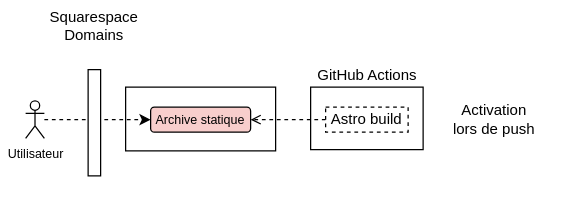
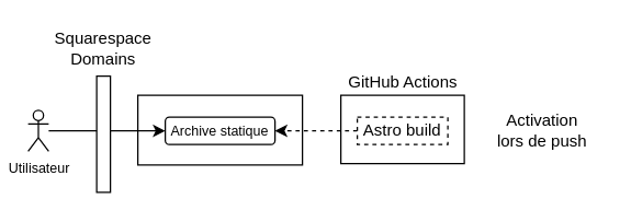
- <mxCell id="9" value="Squarespace&lt;div&gt;Domains&lt;/div&gt;" style="text;html=1;align=center;verticalAlign=middle;whiteSpace=wrap;rounded=0;" parent="1" vertex="1"><mxGeometry x="35" y="5" width="80" height="30" as="geometry" /></mxCell>
+ <mxCell id="9" value="Squarespace&lt;div&gt;Domains&lt;/div&gt;" style="text;html=1;align=center;verticalAlign=middle;whiteSpace=wrap;rounded=0;" parent="1" vertex="1"><mxGeometry x="35" y="20" width="80" height="30" as="geometry" /></mxCell>
- <mxCell id="5" style="edgeStyle=orthogonalEdgeStyle;rounded=0;orthogonalLoop=1;jettySize=auto;html=1;entryX=0;entryY=0.5;entryDx=0;entryDy=0;dashed=1;" parent="1" source="6" target="4" edge="1"><mxGeometry relative="1" as="geometry" /></mxCell>
+ <mxCell id="5" style="edgeStyle=orthogonalEdgeStyle;rounded=0;orthogonalLoop=1;jettySize=auto;html=1;entryX=0;entryY=0.5;entryDx=0;entryDy=0;" parent="1" source="6" target="4" edge="1"><mxGeometry relative="1" as="geometry" /></mxCell>
- <mxCell id="4" value="Archive statique" style="rounded=1;whiteSpace=wrap;html=1;fontSize=10;fillColor=#f8cecc;" parent="1" vertex="1"><mxGeometry x="120" y="85" width="80" height="20" as="geometry" /></mxCell>
+ <mxCell id="4" value="Archive statique" style="rounded=1;whiteSpace=wrap;html=1;fontSize=10;" parent="1" vertex="1"><mxGeometry x="120" y="85" width="80" height="20" as="geometry" /></mxCell>
- <mxCell id="7" style="edgeStyle=orthogonalEdgeStyle;rounded=0;orthogonalLoop=1;jettySize=auto;html=1;entryX=1;entryY=0.5;entryDx=0;entryDy=0;dashed=1;endArrow=open;" parent="1" source="8" target="4" edge="1"><mxGeometry relative="1" as="geometry" /></mxCell>
+ <mxCell id="7" style="edgeStyle=orthogonalEdgeStyle;rounded=0;orthogonalLoop=1;jettySize=auto;html=1;entryX=1;entryY=0.5;entryDx=0;entryDy=0;dashed=1;" parent="1" source="8" target="4" edge="1"><mxGeometry relative="1" as="geometry" /></mxCell>
